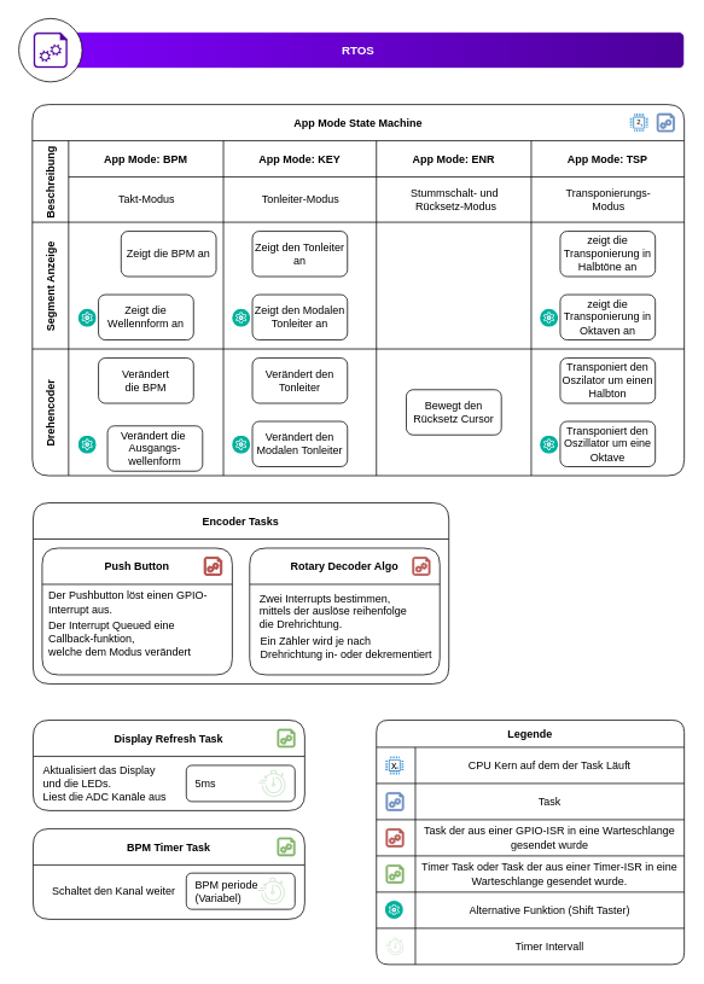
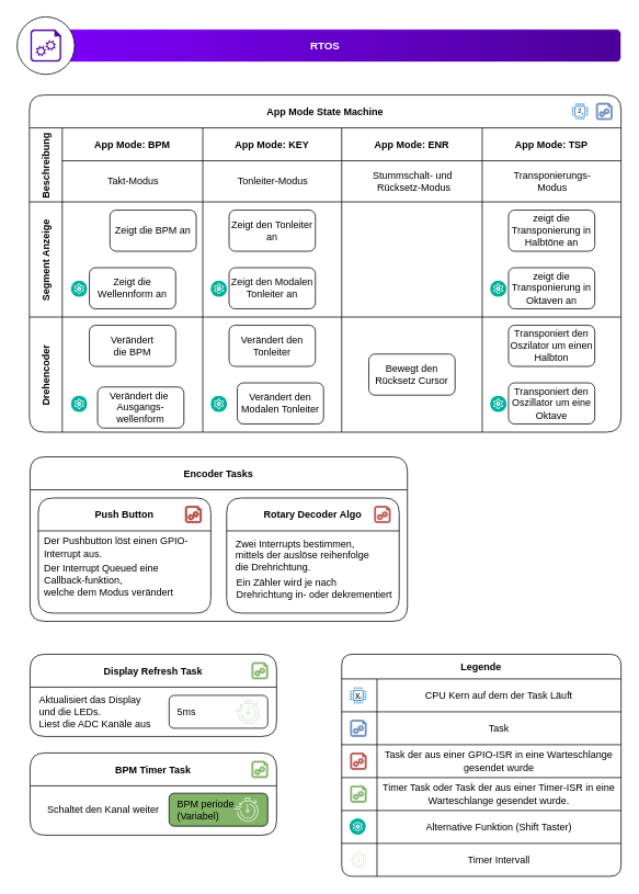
- <mxCell id="77" value="Verändert den&lt;br&gt;Modalen Tonleiter" style="rounded=1;whiteSpace=wrap;html=1;fontSize=12;" parent="75" vertex="1"><mxGeometry x="32" y="80" width="105" height="50" as="geometry" /></mxCell>
+ <mxCell id="77" value="Verändert den&lt;br&gt;Modalen Tonleiter" style="rounded=1;whiteSpace=wrap;html=1;fontSize=12;" parent="75" vertex="1"><mxGeometry x="42" y="80" width="105" height="50" as="geometry" /></mxCell>
- <mxCell id="9" value="BPM periode&lt;br&gt;(Variabel)" style="rounded=1;align=left;html=1;whiteSpace=wrap;spacingLeft=8;" parent="7" vertex="1"><mxGeometry x="169.2" y="49" width="120" height="40" as="geometry" /></mxCell>
+ <mxCell id="9" value="BPM periode&lt;br&gt;(Variabel)" style="rounded=1;align=left;html=1;whiteSpace=wrap;spacingLeft=8;fillColor=#82b366;" parent="7" vertex="1"><mxGeometry x="169.2" y="49" width="120" height="40" as="geometry" /></mxCell>
